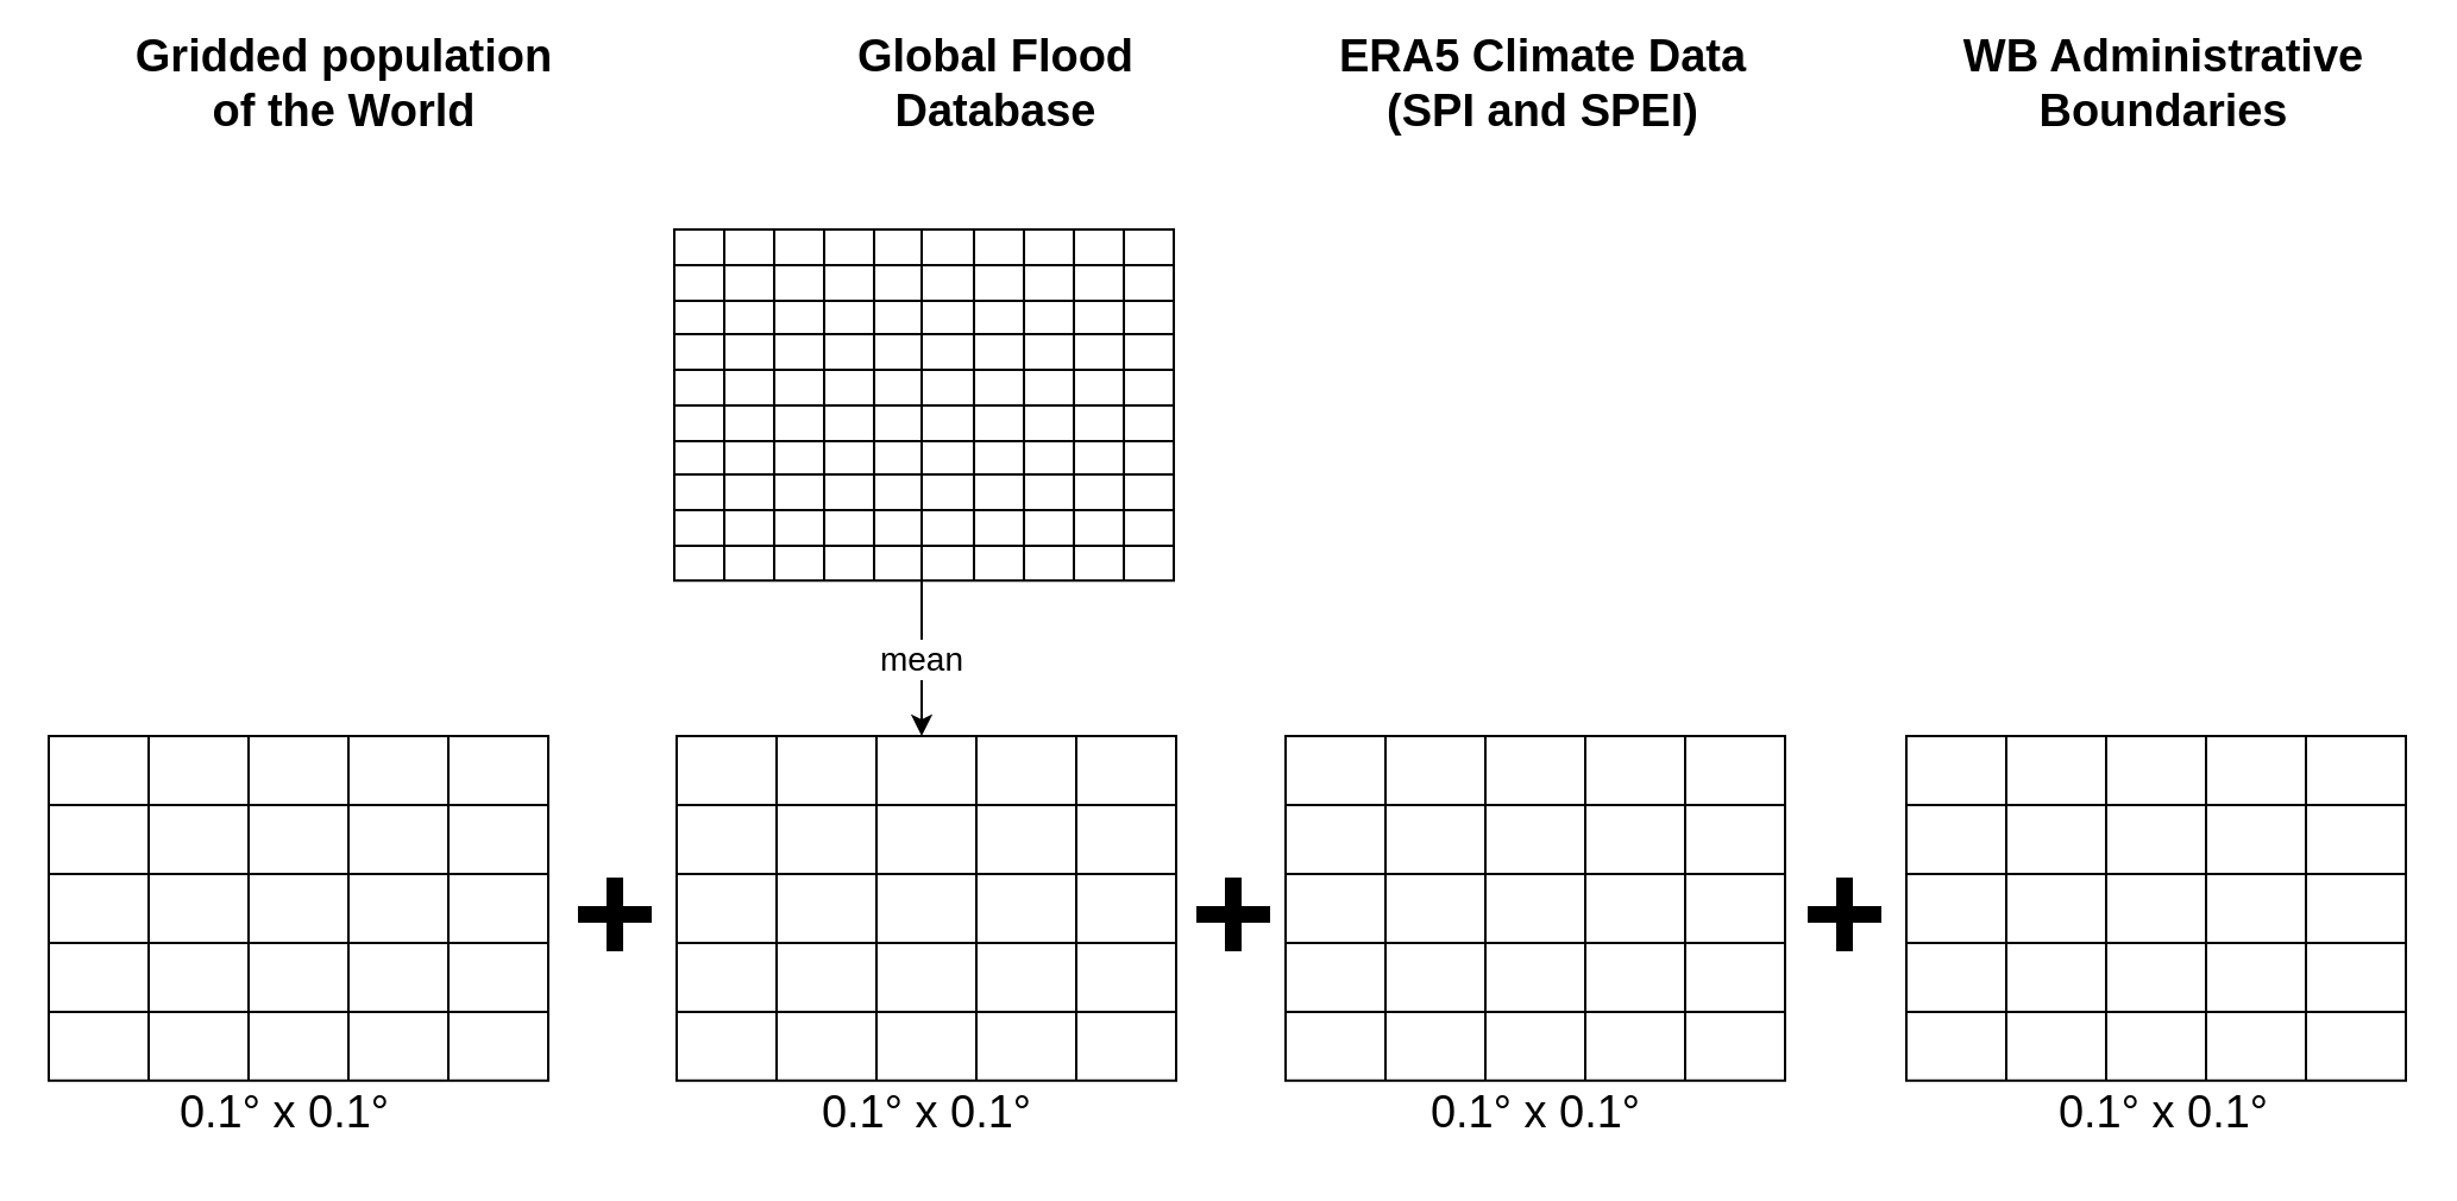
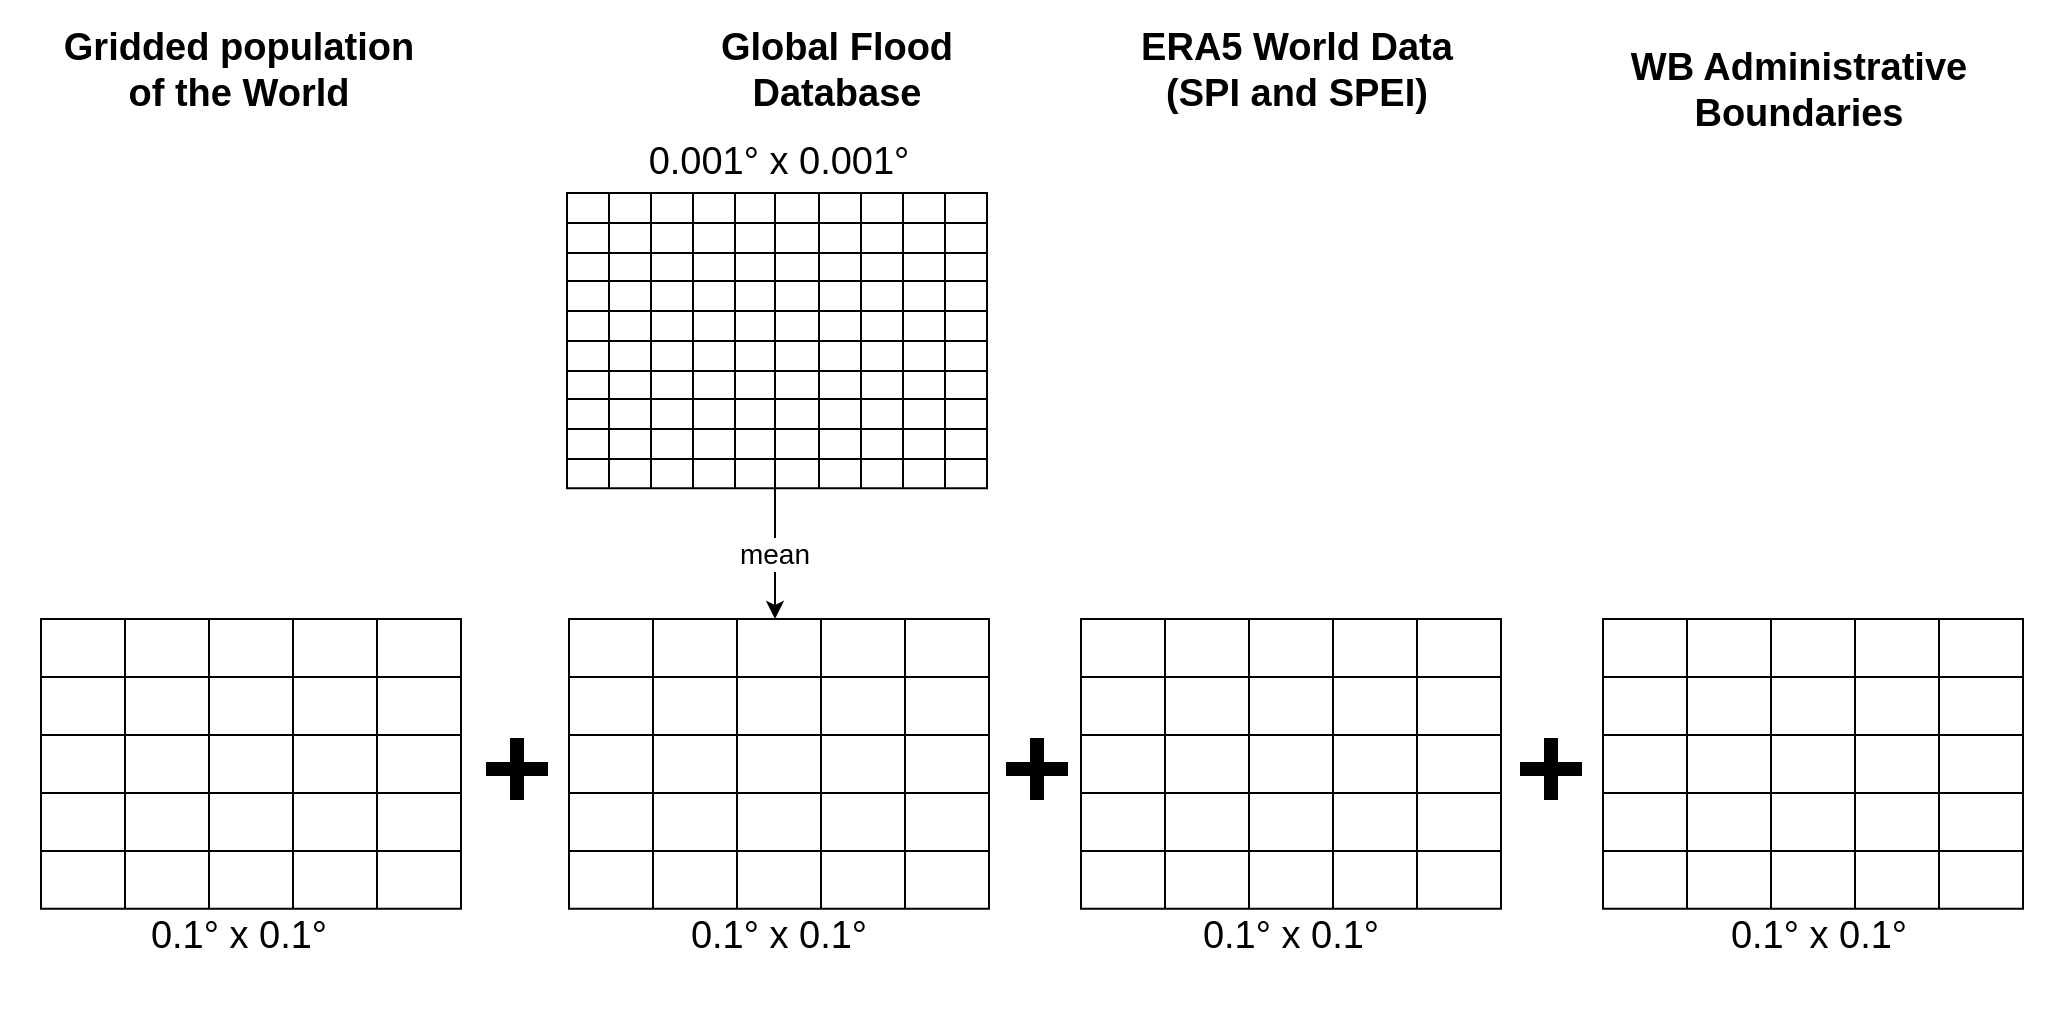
- <mxCell id="207" value="Gridded population of the World" style="text;strokeColor=none;align=center;fillColor=none;html=1;verticalAlign=middle;whiteSpace=wrap;rounded=0;fontSize=19;fontStyle=1" parent="1" vertex="1"><mxGeometry x="53.63" y="20" width="181.25" height="30" as="geometry" /></mxCell>
+ <mxCell id="207" value="Gridded population of the World" style="text;strokeColor=none;align=center;fillColor=none;html=1;verticalAlign=middle;whiteSpace=wrap;rounded=0;fontSize=19;fontStyle=1" parent="1" vertex="1"><mxGeometry x="28.63" y="20" width="181.25" height="30" as="geometry" /></mxCell>
- <mxCell id="209" value="ERA5 Climate Data (SPI and SPEI)" style="text;strokeColor=none;align=center;fillColor=none;html=1;verticalAlign=middle;whiteSpace=wrap;rounded=0;fontSize=19;fontStyle=1" parent="1" vertex="1"><mxGeometry x="557.75" y="20" width="181.25" height="30" as="geometry" /></mxCell>
+ <mxCell id="209" value="ERA5 World Data (SPI and SPEI)" style="text;strokeColor=none;align=center;fillColor=none;html=1;verticalAlign=middle;whiteSpace=wrap;rounded=0;fontSize=19;fontStyle=1" parent="1" vertex="1"><mxGeometry x="557.75" y="20" width="181.25" height="30" as="geometry" /></mxCell>
- <mxCell id="247" value="WB Administrative&lt;div&gt;Boundaries&lt;/div&gt;" style="text;strokeColor=none;align=center;fillColor=none;html=1;verticalAlign=middle;whiteSpace=wrap;rounded=0;fontSize=19;fontStyle=1" vertex="1" parent="1"><mxGeometry x="818.75" y="20" width="181.25" height="30" as="geometry" /></mxCell>
+ <mxCell id="247" value="WB Administrative&lt;div&gt;Boundaries&lt;/div&gt;" style="text;strokeColor=none;align=center;fillColor=none;html=1;verticalAlign=middle;whiteSpace=wrap;rounded=0;fontSize=19;fontStyle=1" vertex="1" parent="1"><mxGeometry x="808.75" y="30" width="181.25" height="30" as="geometry" /></mxCell>
+ <mxCell id="213" value="0.001° x 0.001°" style="text;strokeColor=none;align=center;fillColor=none;html=1;verticalAlign=middle;whiteSpace=wrap;rounded=0;fontSize=19;" parent="1" vertex="1"><mxGeometry x="302.75" y="66" width="172.5" height="30" as="geometry" /></mxCell>
